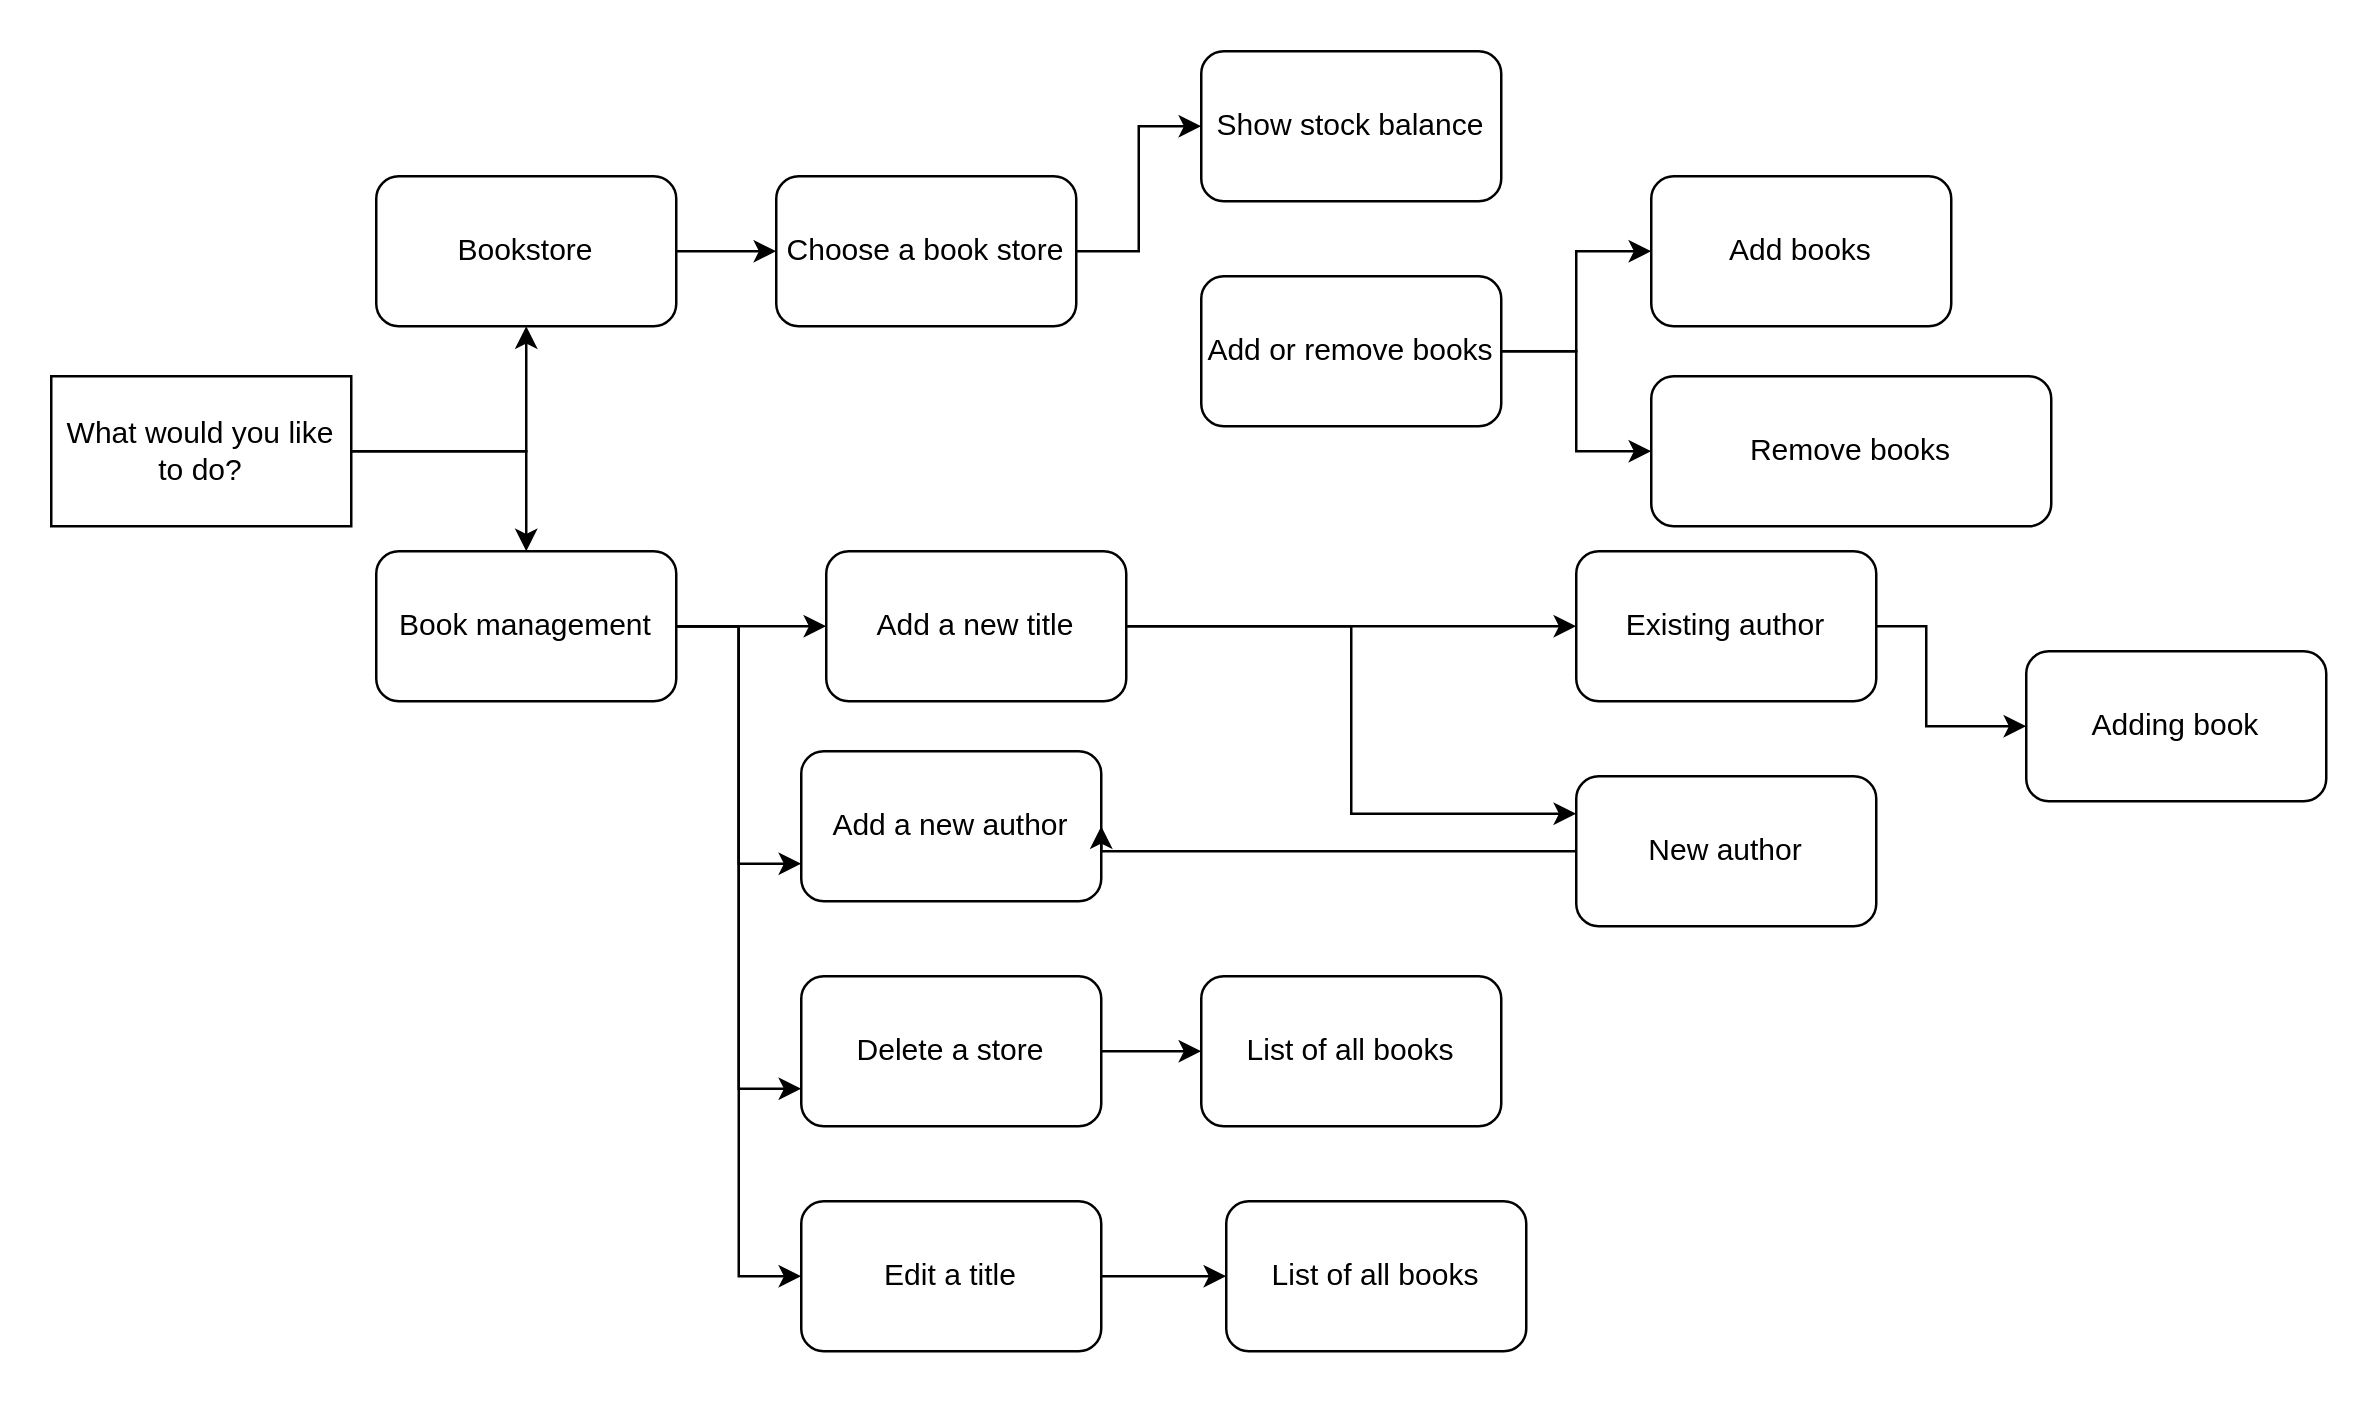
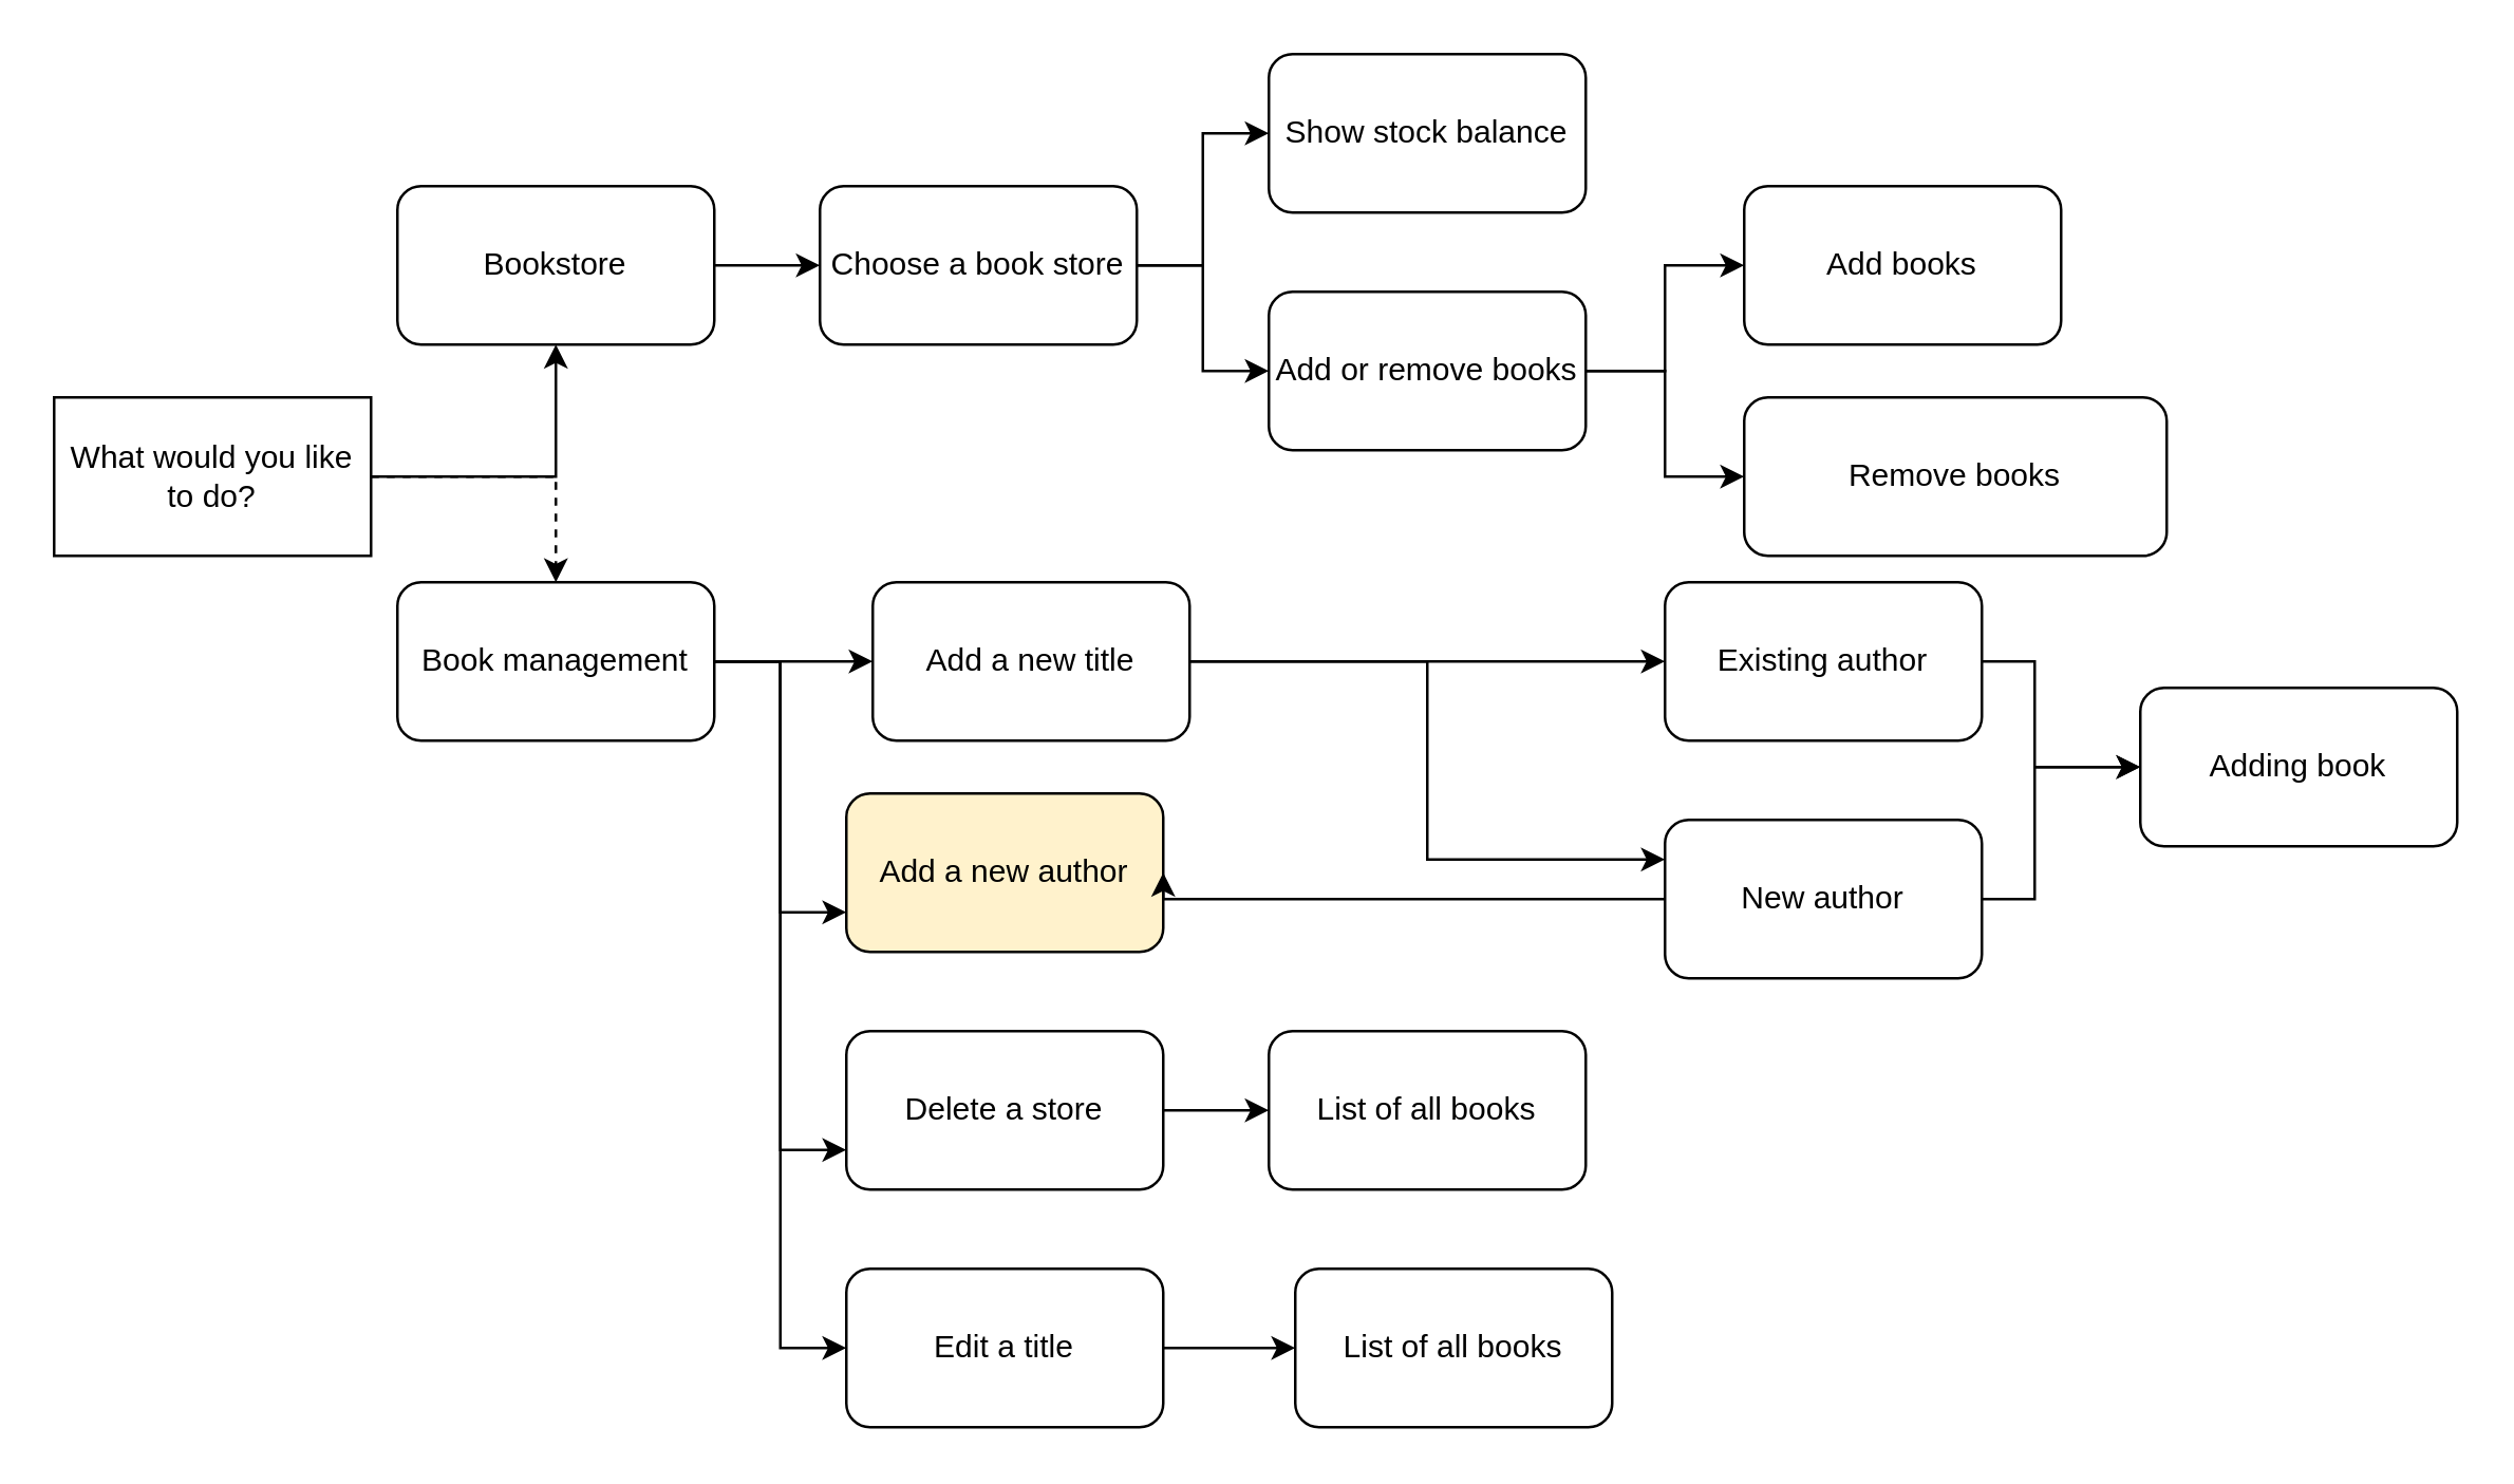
+ <mxCell id="12" value="" style="edgeStyle=orthogonalEdgeStyle;rounded=0;orthogonalLoop=1;jettySize=auto;html=1;" edge="1" parent="1" source="14" target="18"><mxGeometry relative="1" as="geometry" /></mxCell>
- <mxCell id="3" style="edgeStyle=orthogonalEdgeStyle;rounded=0;orthogonalLoop=1;jettySize=auto;html=1;entryX=0.5;entryY=0;entryDx=0;entryDy=0;" edge="1" parent="1" source="4" target="11"><mxGeometry relative="1" as="geometry" /></mxCell>
+ <mxCell id="3" style="edgeStyle=orthogonalEdgeStyle;rounded=0;orthogonalLoop=1;jettySize=auto;html=1;entryX=0.5;entryY=0;entryDx=0;entryDy=0;dashed=1;" edge="1" parent="1" source="4" target="11"><mxGeometry relative="1" as="geometry" /></mxCell>
+ <mxCell id="32" style="edgeStyle=orthogonalEdgeStyle;rounded=0;orthogonalLoop=1;jettySize=auto;html=1;entryX=0;entryY=0.5;entryDx=0;entryDy=0;" edge="1" parent="1" source="33" target="36"><mxGeometry relative="1" as="geometry"><Array as="points"><mxPoint x="770" y="340" /><mxPoint x="770" y="290" /></Array></mxGeometry></mxCell>
- <mxCell id="28" value="Add a new author" style="rounded=1;whiteSpace=wrap;html=1;" vertex="1" parent="1"><mxGeometry x="320" y="300" width="120" height="60" as="geometry" /></mxCell>
+ <mxCell id="28" value="Add a new author" style="rounded=1;whiteSpace=wrap;html=1;fillColor=#fff2cc;" vertex="1" parent="1"><mxGeometry x="320" y="300" width="120" height="60" as="geometry" /></mxCell>
